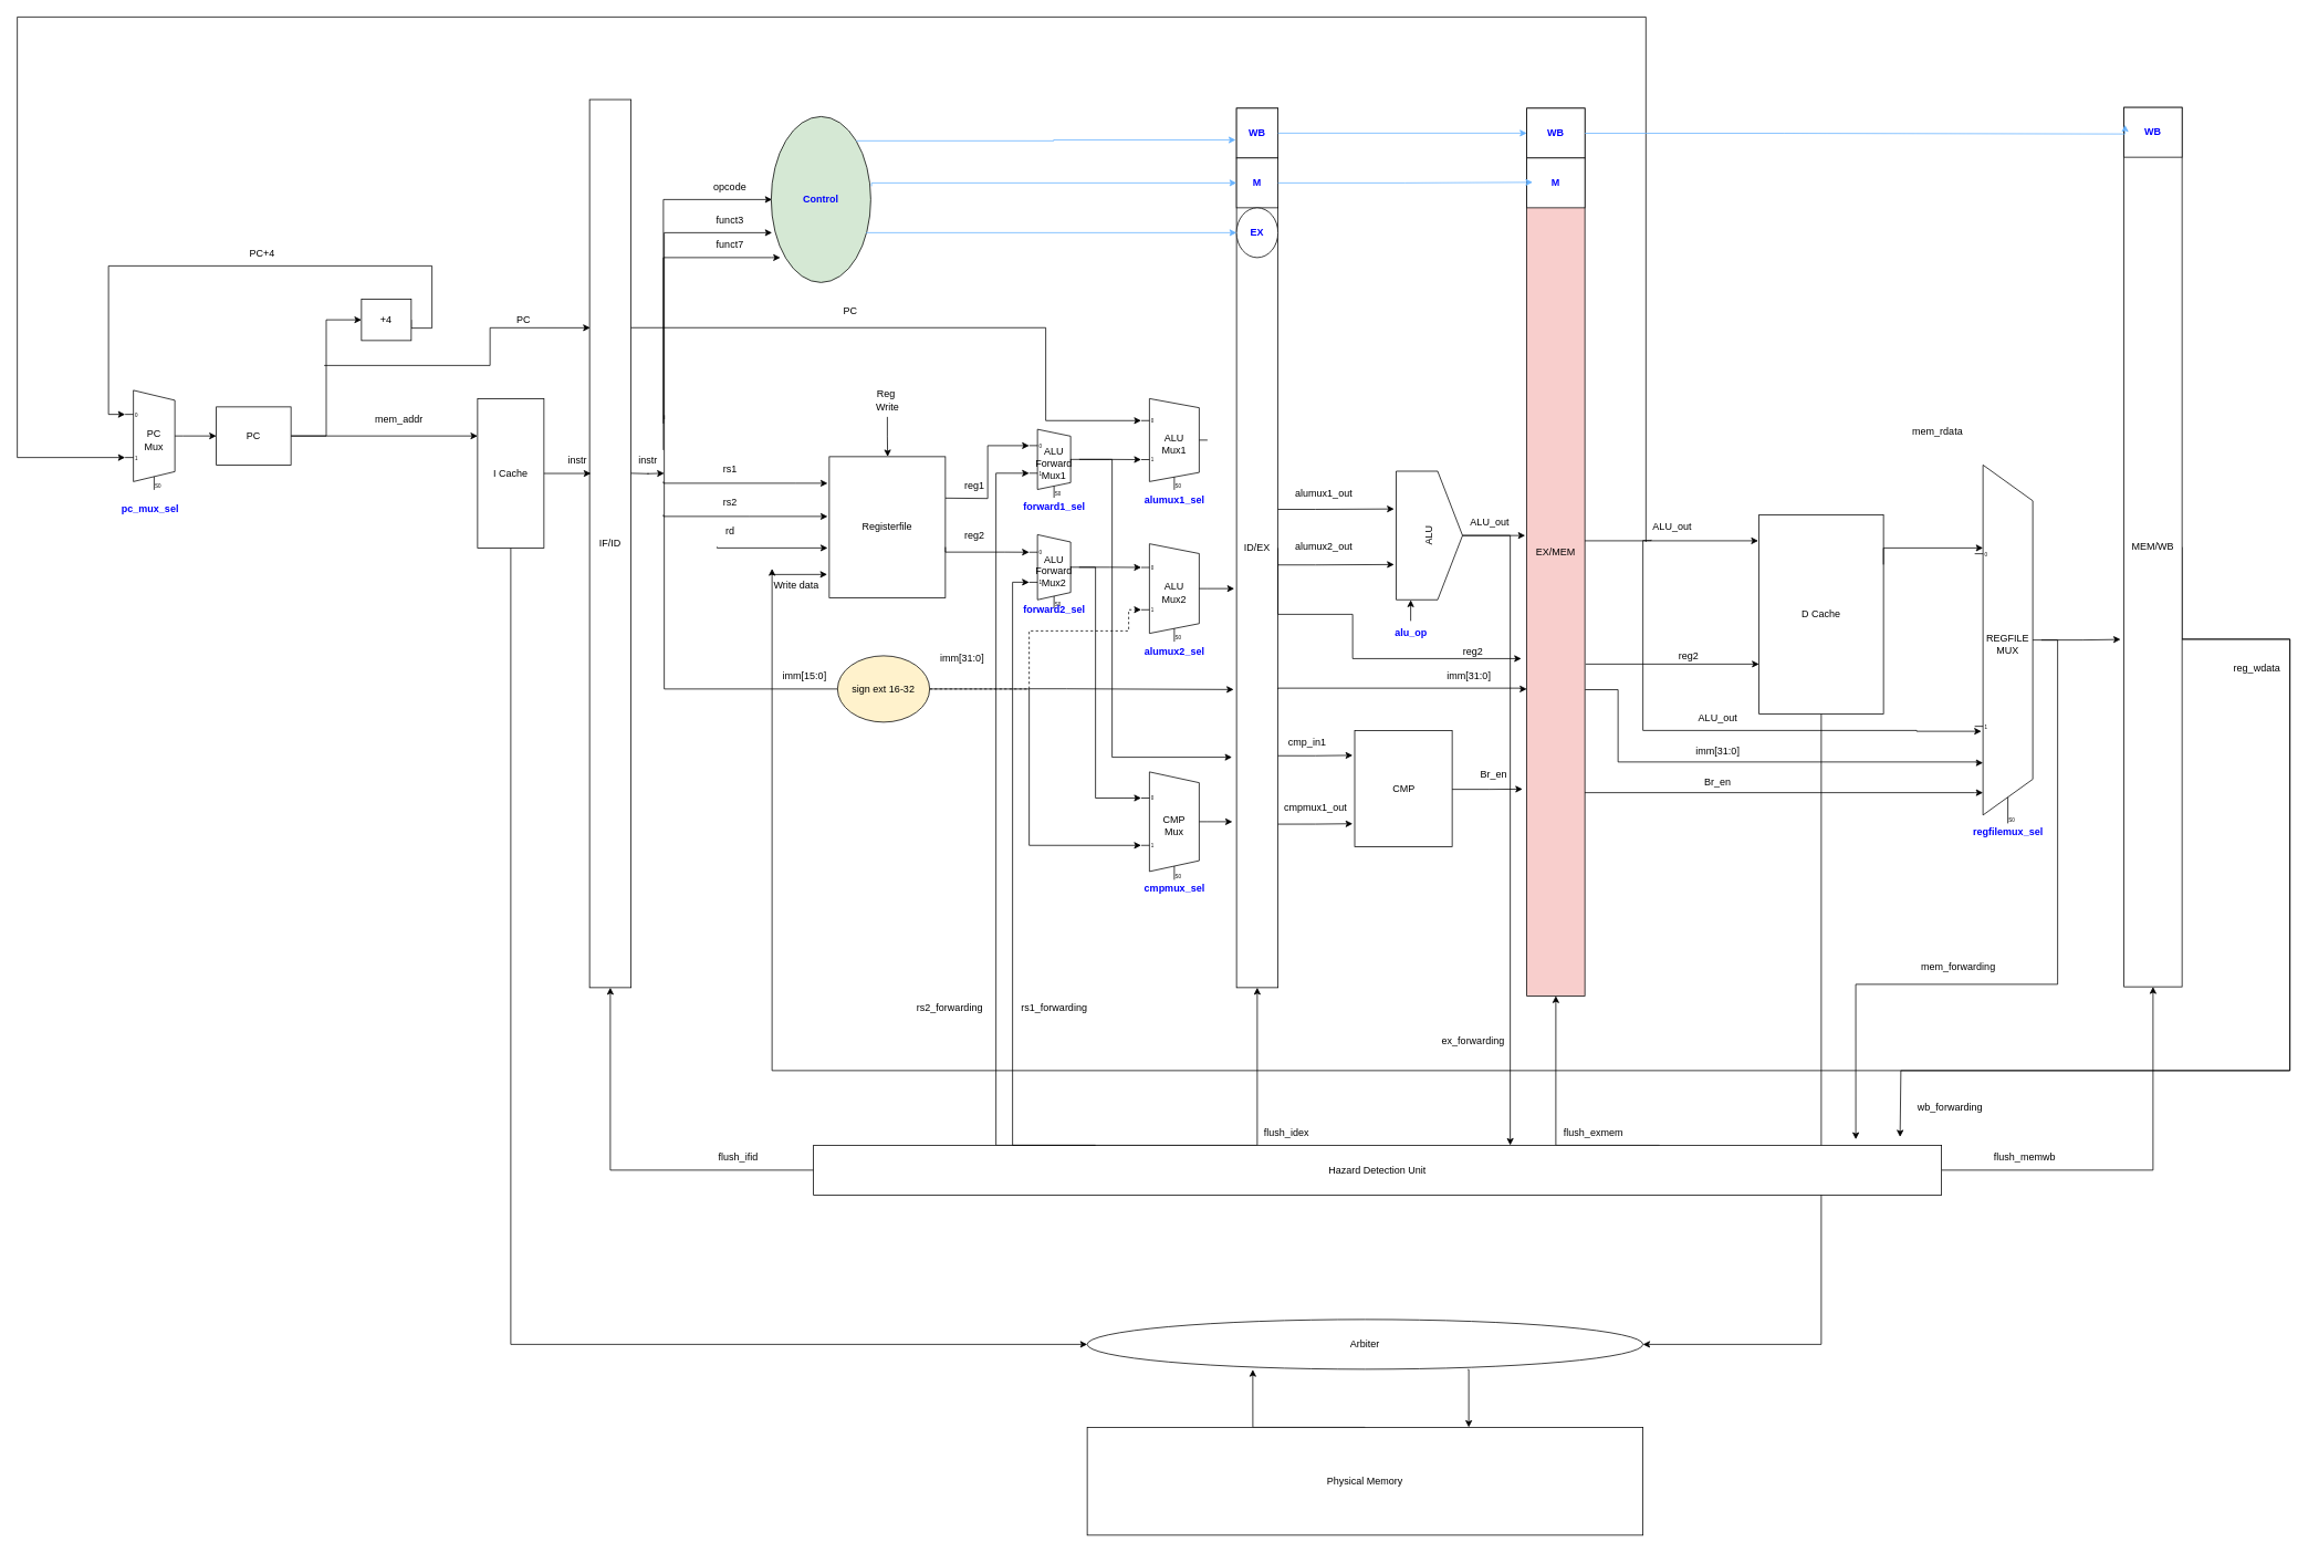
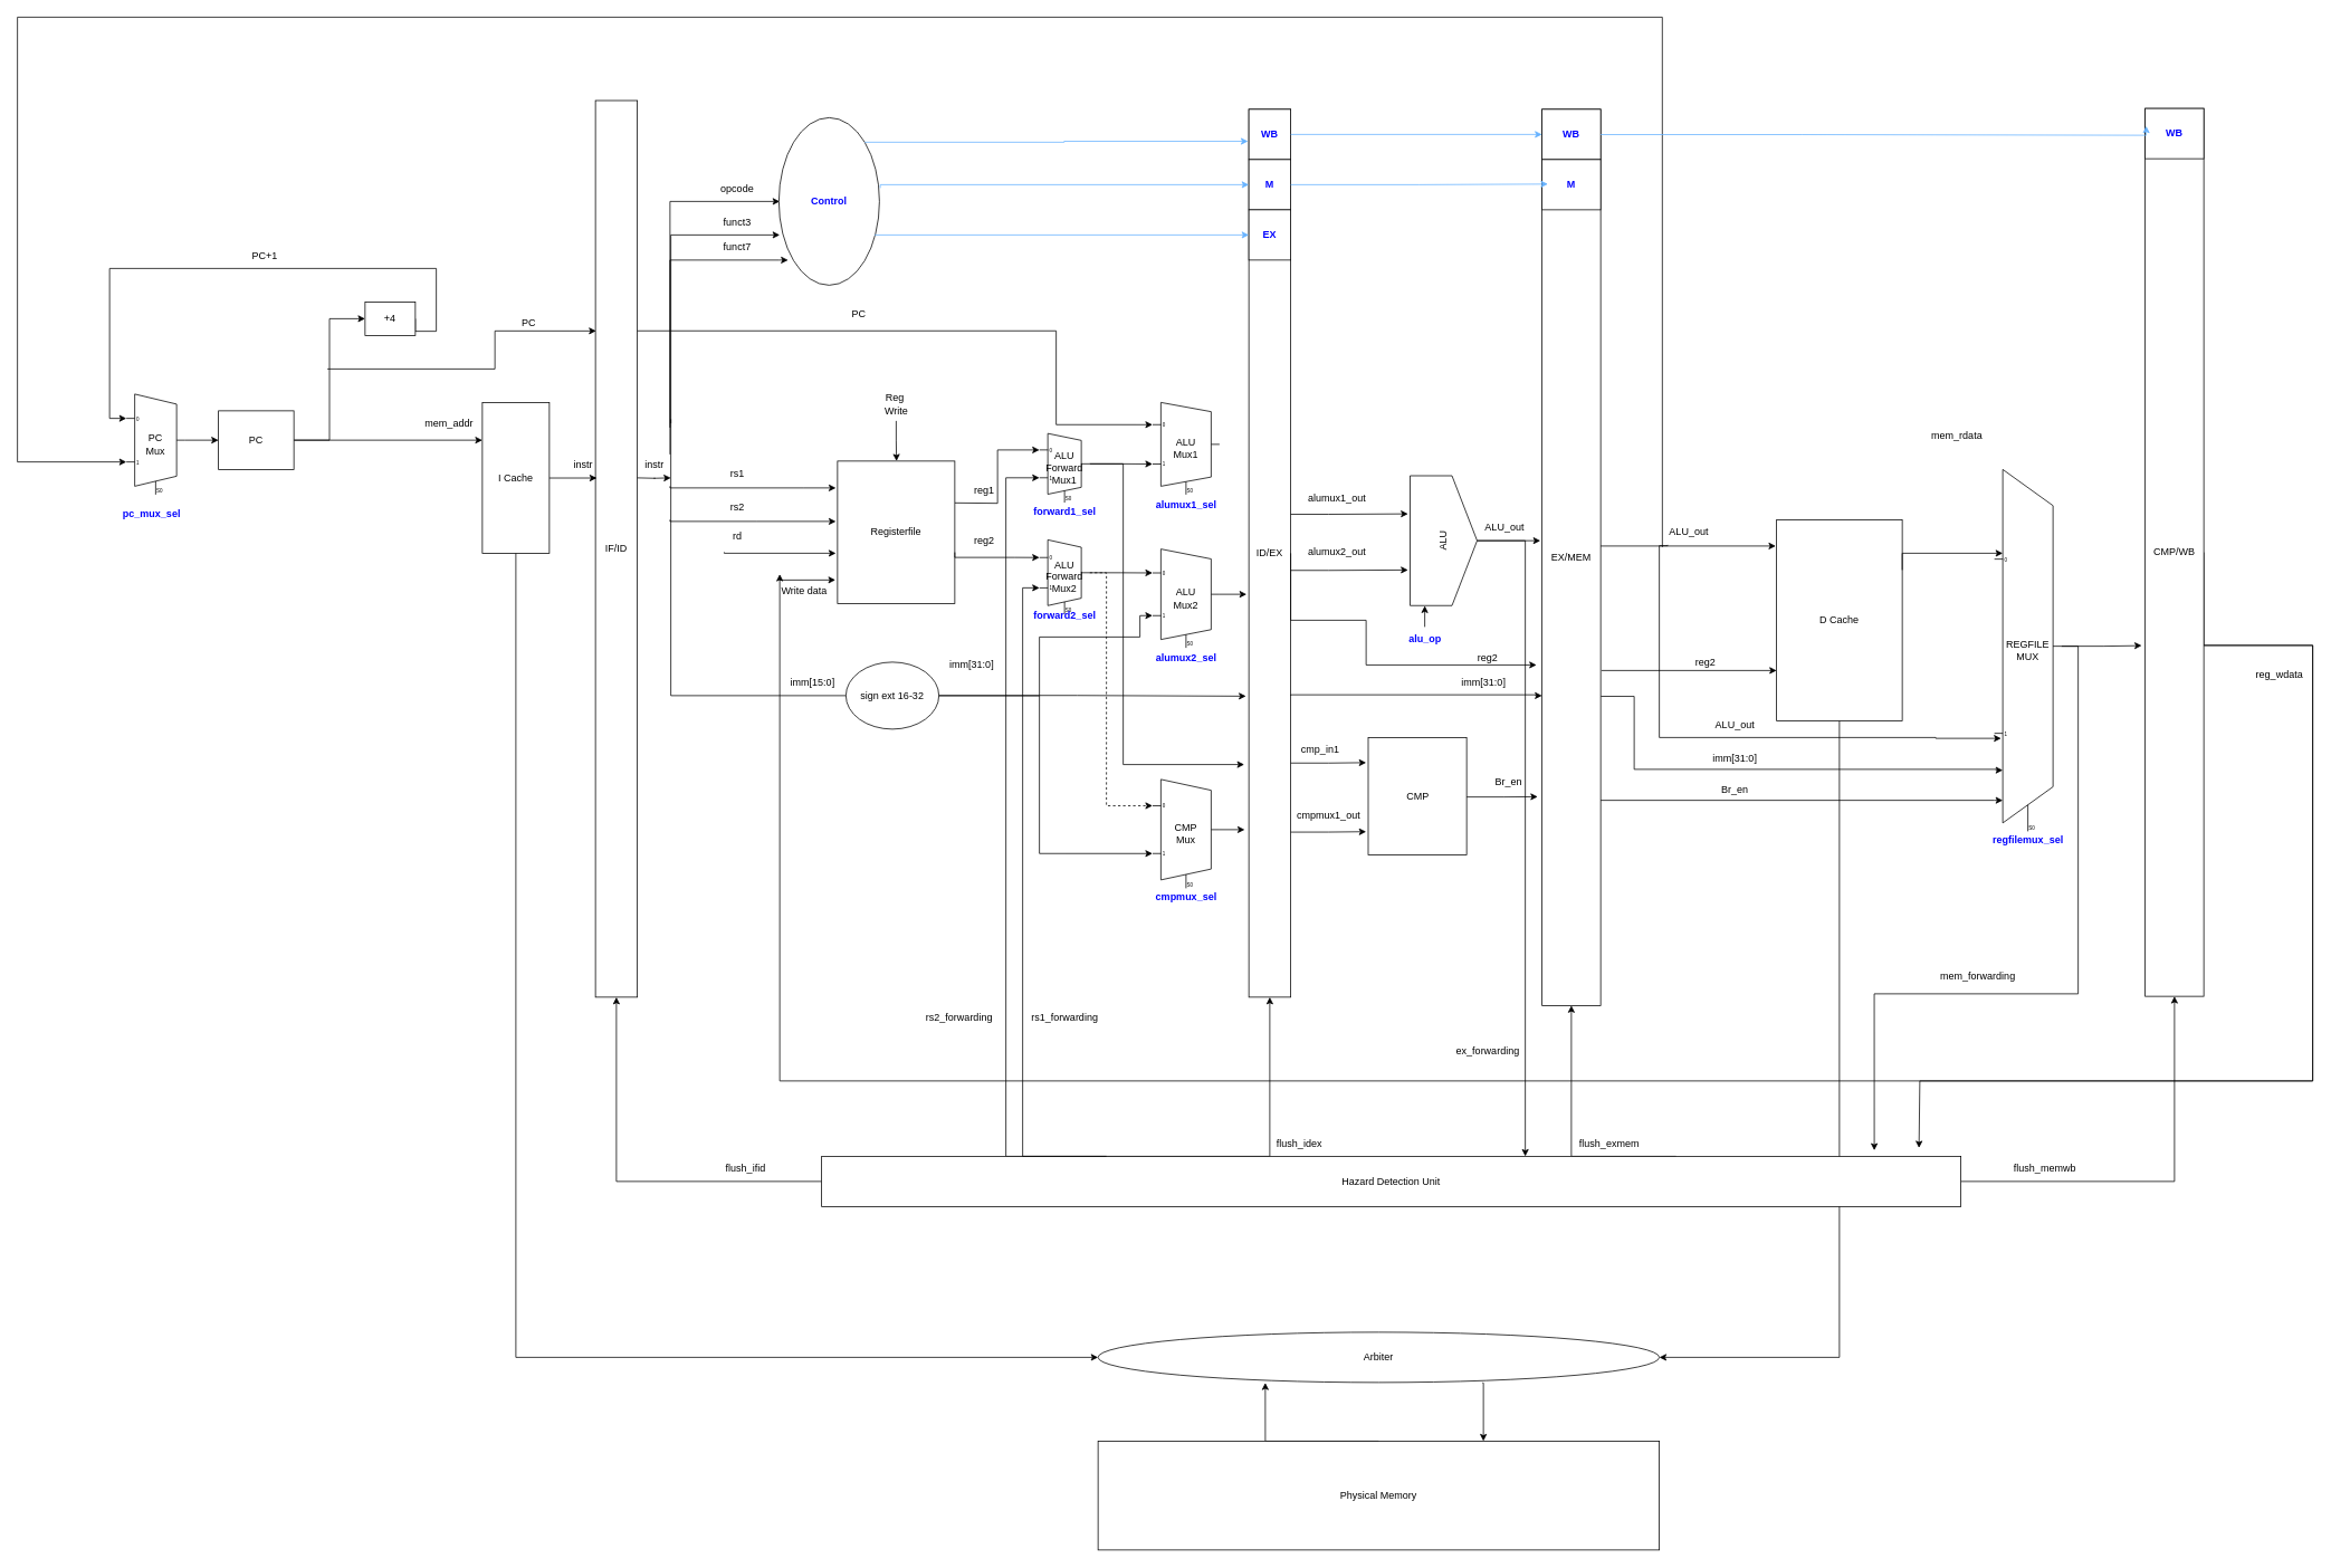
- <mxCell id="90" value="&lt;b&gt;&lt;font color=&quot;#0000ff&quot;&gt;Control&lt;/font&gt;&lt;/b&gt;" style="ellipse;whiteSpace=wrap;html=1;fillColor=#d5e8d4;" parent="1" vertex="1"><mxGeometry x="929" y="140" width="120" height="200" as="geometry" /></mxCell>
+ <mxCell id="90" value="&lt;b&gt;&lt;font color=&quot;#0000ff&quot;&gt;Control&lt;/font&gt;&lt;/b&gt;" style="ellipse;whiteSpace=wrap;html=1;" parent="1" vertex="1"><mxGeometry x="929" y="140" width="120" height="200" as="geometry" /></mxCell>
- <mxCell id="93" value="&lt;font color=&quot;#0000ff&quot;&gt;&lt;b&gt;EX&lt;/b&gt;&lt;/font&gt;" style="ellipse;whiteSpace=wrap;html=1;" parent="1" vertex="1"><mxGeometry x="1490" y="250" width="50" height="60" as="geometry" /></mxCell>
+ <mxCell id="93" value="&lt;font color=&quot;#0000ff&quot;&gt;&lt;b&gt;EX&lt;/b&gt;&lt;/font&gt;" style="rounded=0;whiteSpace=wrap;html=1;" parent="1" vertex="1"><mxGeometry x="1490" y="250" width="50" height="60" as="geometry" /></mxCell>
- <mxCell id="69" value="PC+4" style="text;html=1;align=center;verticalAlign=middle;resizable=0;points=[];autosize=1;strokeColor=none;fillColor=none;" parent="1" vertex="1"><mxGeometry x="290" y="290" width="50" height="30" as="geometry" /></mxCell>
+ <mxCell id="69" value="PC+1" style="text;html=1;align=center;verticalAlign=middle;resizable=0;points=[];autosize=1;strokeColor=none;fillColor=none;" parent="1" vertex="1"><mxGeometry x="290" y="290" width="50" height="30" as="geometry" /></mxCell>
- <mxCell id="12" value="+4" style="rounded=0;whiteSpace=wrap;html=1;" parent="1" vertex="1"><mxGeometry x="435" y="360" width="60" height="50" as="geometry" /></mxCell>
+ <mxCell id="12" value="+4" style="rounded=0;whiteSpace=wrap;html=1;" parent="1" vertex="1"><mxGeometry x="435" y="360" width="60" height="40" as="geometry" /></mxCell>
- <mxCell id="89" value="mem_addr" style="text;html=1;align=center;verticalAlign=middle;resizable=0;points=[];autosize=1;strokeColor=none;fillColor=none;" parent="1" vertex="1"><mxGeometry x="440" y="490" width="80" height="30" as="geometry" /></mxCell>
+ <mxCell id="89" value="mem_addr" style="text;html=1;align=center;verticalAlign=middle;resizable=0;points=[];autosize=1;strokeColor=none;fillColor=none;" parent="1" vertex="1"><mxGeometry x="495" y="490" width="80" height="30" as="geometry" /></mxCell>
- <mxCell id="59" value="MEM/WB" style="rounded=0;whiteSpace=wrap;html=1;" parent="1" vertex="1"><mxGeometry x="2560" y="129" width="70" height="1060" as="geometry" /></mxCell>
+ <mxCell id="59" value="CMP/WB" style="rounded=0;whiteSpace=wrap;html=1;" parent="1" vertex="1"><mxGeometry x="2560" y="129" width="70" height="1060" as="geometry" /></mxCell>
- <mxCell id="47" value="EX/MEM" style="rounded=0;whiteSpace=wrap;html=1;fillColor=#f8cecc;" parent="1" vertex="1"><mxGeometry x="1840" y="130" width="70" height="1070" as="geometry" /></mxCell>
+ <mxCell id="47" value="EX/MEM" style="rounded=0;whiteSpace=wrap;html=1;" parent="1" vertex="1"><mxGeometry x="1840" y="130" width="70" height="1070" as="geometry" /></mxCell>
- <mxCell id="44" style="edgeStyle=orthogonalEdgeStyle;rounded=0;orthogonalLoop=1;jettySize=auto;html=1;exitX=1;exitY=0.5;exitDx=0;exitDy=0;entryX=0;entryY=0.648;entryDx=0;entryDy=3;entryPerimeter=0;dashed=1;" edge="1" parent="1" source="45" target="49"><mxGeometry relative="1" as="geometry"><mxPoint x="1200" y="830" as="targetPoint" /><Array as="points"><mxPoint x="1240" y="830" /><mxPoint x="1240" y="760" /><mxPoint x="1360" y="760" /></Array></mxGeometry></mxCell>
+ <mxCell id="44" style="edgeStyle=orthogonalEdgeStyle;rounded=0;orthogonalLoop=1;jettySize=auto;html=1;exitX=1;exitY=0.5;exitDx=0;exitDy=0;entryX=0;entryY=0.648;entryDx=0;entryDy=3;entryPerimeter=0;" edge="1" parent="1" source="45" target="49"><mxGeometry relative="1" as="geometry"><mxPoint x="1200" y="830" as="targetPoint" /><Array as="points"><mxPoint x="1240" y="830" /><mxPoint x="1240" y="760" /><mxPoint x="1360" y="760" /></Array></mxGeometry></mxCell>
- <mxCell id="45" value="sign ext 16-32" style="ellipse;whiteSpace=wrap;html=1;fillColor=#fff2cc;" parent="1" vertex="1"><mxGeometry x="1009" y="790" width="111" height="80" as="geometry" /></mxCell>
+ <mxCell id="45" value="sign ext 16-32" style="ellipse;whiteSpace=wrap;html=1;" parent="1" vertex="1"><mxGeometry x="1009" y="790" width="111" height="80" as="geometry" /></mxCell>
- <mxCell id="123" style="edgeStyle=orthogonalEdgeStyle;rounded=0;orthogonalLoop=1;jettySize=auto;html=1;exitX=1;exitY=0.5;exitDx=0;exitDy=-5;exitPerimeter=0;entryX=0;entryY=0.219;entryDx=0;entryDy=3;entryPerimeter=0;" edge="1" parent="1" source="113" target="54"><mxGeometry relative="1" as="geometry"><Array as="points"><mxPoint x="1320" y="683" /><mxPoint x="1320" y="962" /></Array></mxGeometry></mxCell>
+ <mxCell id="123" style="edgeStyle=orthogonalEdgeStyle;rounded=0;orthogonalLoop=1;jettySize=auto;html=1;exitX=1;exitY=0.5;exitDx=0;exitDy=-5;exitPerimeter=0;entryX=0;entryY=0.219;entryDx=0;entryDy=3;entryPerimeter=0;dashed=1;" edge="1" parent="1" source="113" target="54"><mxGeometry relative="1" as="geometry"><Array as="points"><mxPoint x="1320" y="683" /><mxPoint x="1320" y="962" /></Array></mxGeometry></mxCell>
- <mxCell id="143" value="wb_forwarding" style="text;html=1;align=center;verticalAlign=middle;resizable=0;points=[];autosize=1;strokeColor=none;fillColor=none;" vertex="1" parent="1"><mxGeometry x="2300" y="1320" width="100" height="30" as="geometry" /></mxCell>
